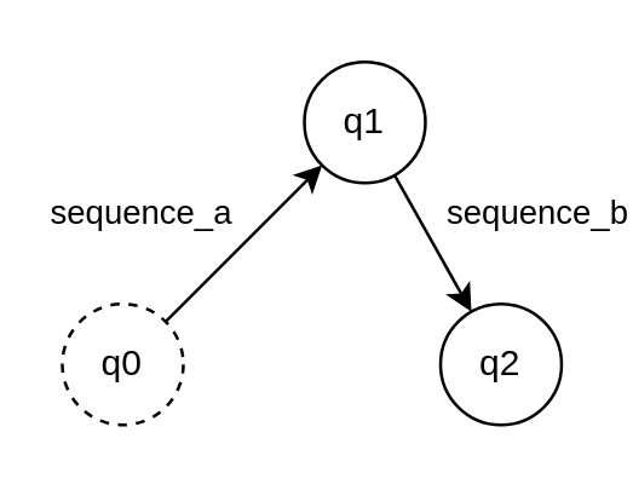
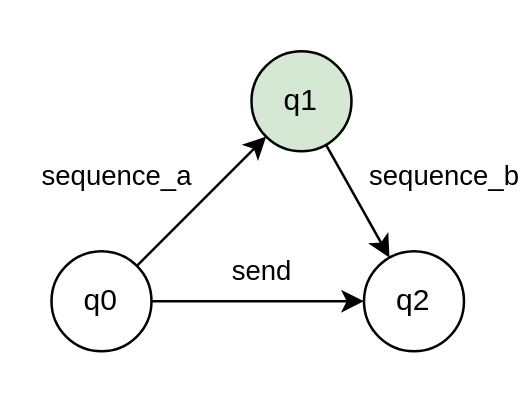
- <mxCell id="10" value="q1" style="ellipse;whiteSpace=wrap;html=1;aspect=fixed;" vertex="1" parent="1"><mxGeometry x="100" y="20" width="40" height="40" as="geometry" /></mxCell>
+ <mxCell id="10" value="q1" style="ellipse;whiteSpace=wrap;html=1;aspect=fixed;fillColor=#d5e8d4;" vertex="1" parent="1"><mxGeometry x="100" y="20" width="40" height="40" as="geometry" /></mxCell>
- <mxCell id="6" value="q0" style="ellipse;whiteSpace=wrap;html=1;aspect=fixed;dashed=1;" vertex="1" parent="1"><mxGeometry x="20" y="100" width="40" height="40" as="geometry" /></mxCell>
+ <mxCell id="6" value="q0" style="ellipse;whiteSpace=wrap;html=1;aspect=fixed;" vertex="1" parent="1"><mxGeometry x="20" y="100" width="40" height="40" as="geometry" /></mxCell>
+ <mxCell id="4" style="edgeStyle=orthogonalEdgeStyle;rounded=0;orthogonalLoop=1;jettySize=auto;html=1;" edge="1" parent="1" source="6" target="7"><mxGeometry relative="1" as="geometry" /></mxCell>
+ <mxCell id="5" value="send" style="edgeLabel;html=1;align=center;verticalAlign=middle;resizable=0;points=[];" vertex="1" connectable="0" parent="4"><mxGeometry y="1" relative="1" as="geometry"><mxPoint y="-12" as="offset" /></mxGeometry></mxCell>
